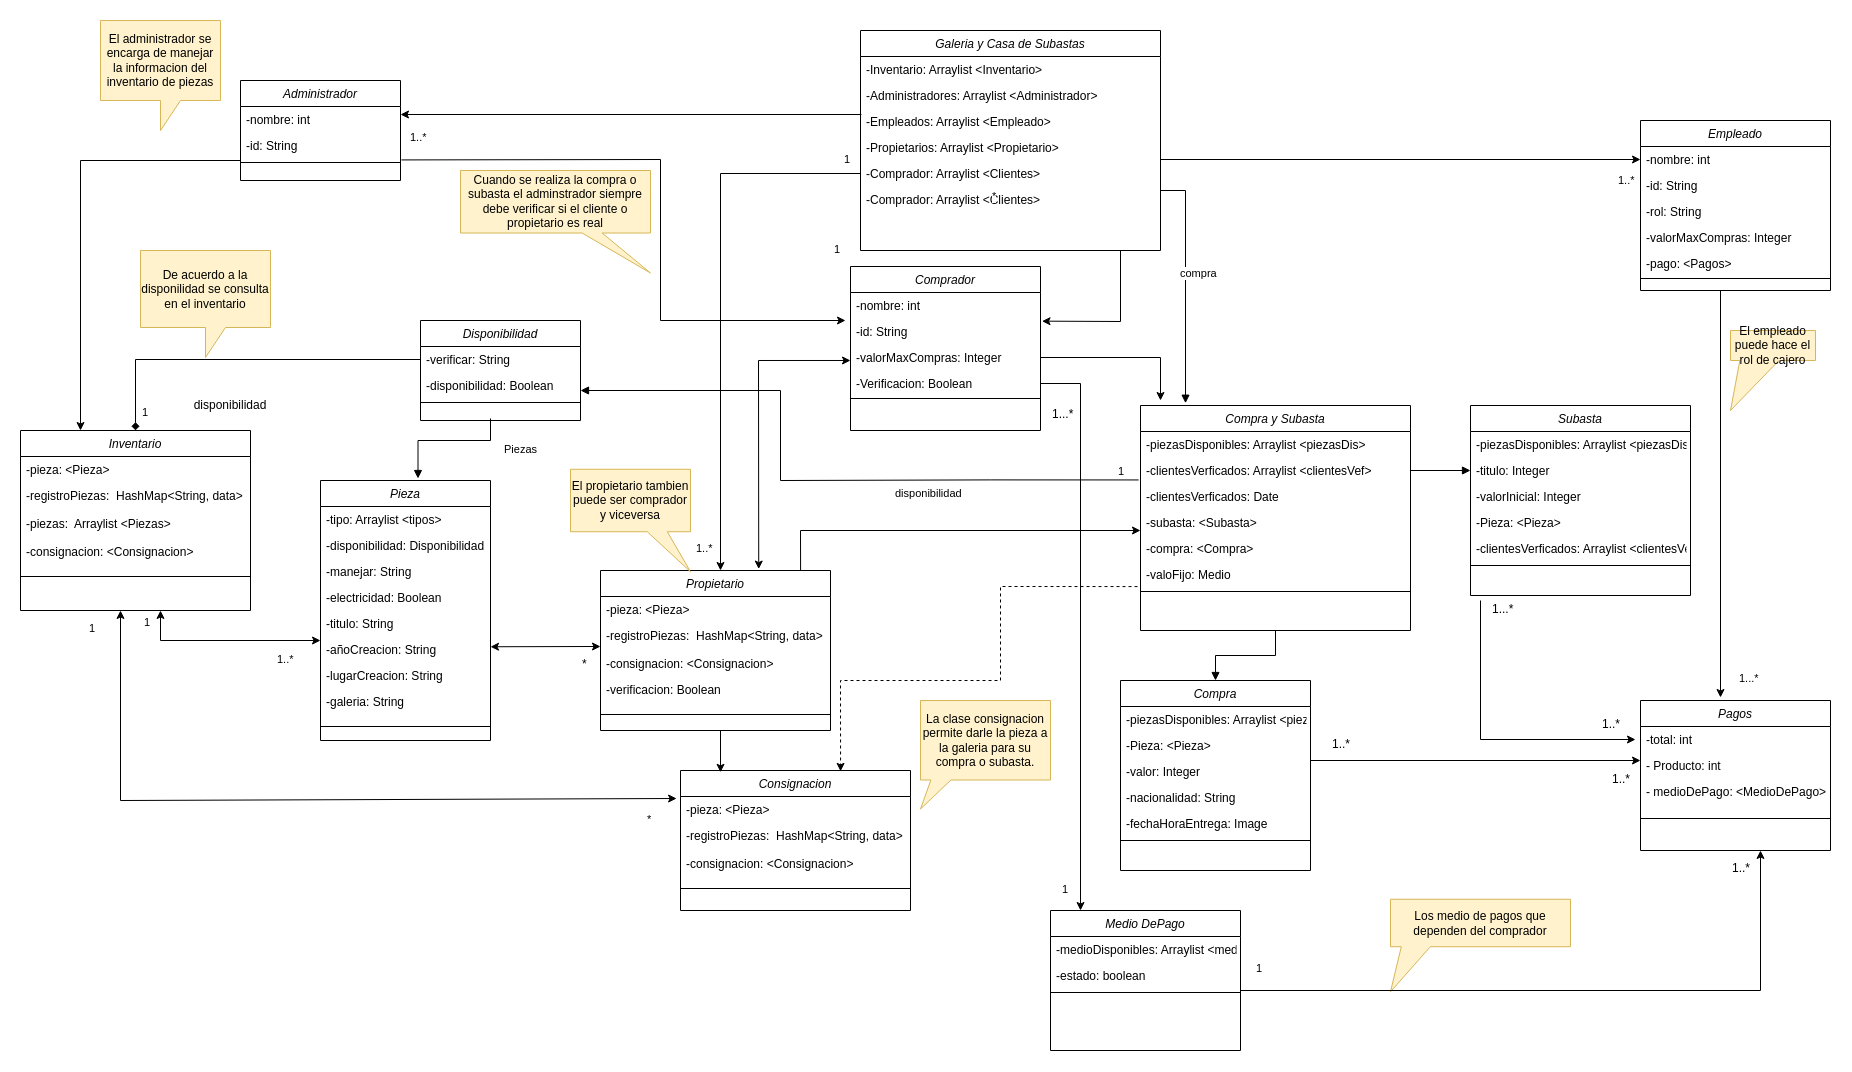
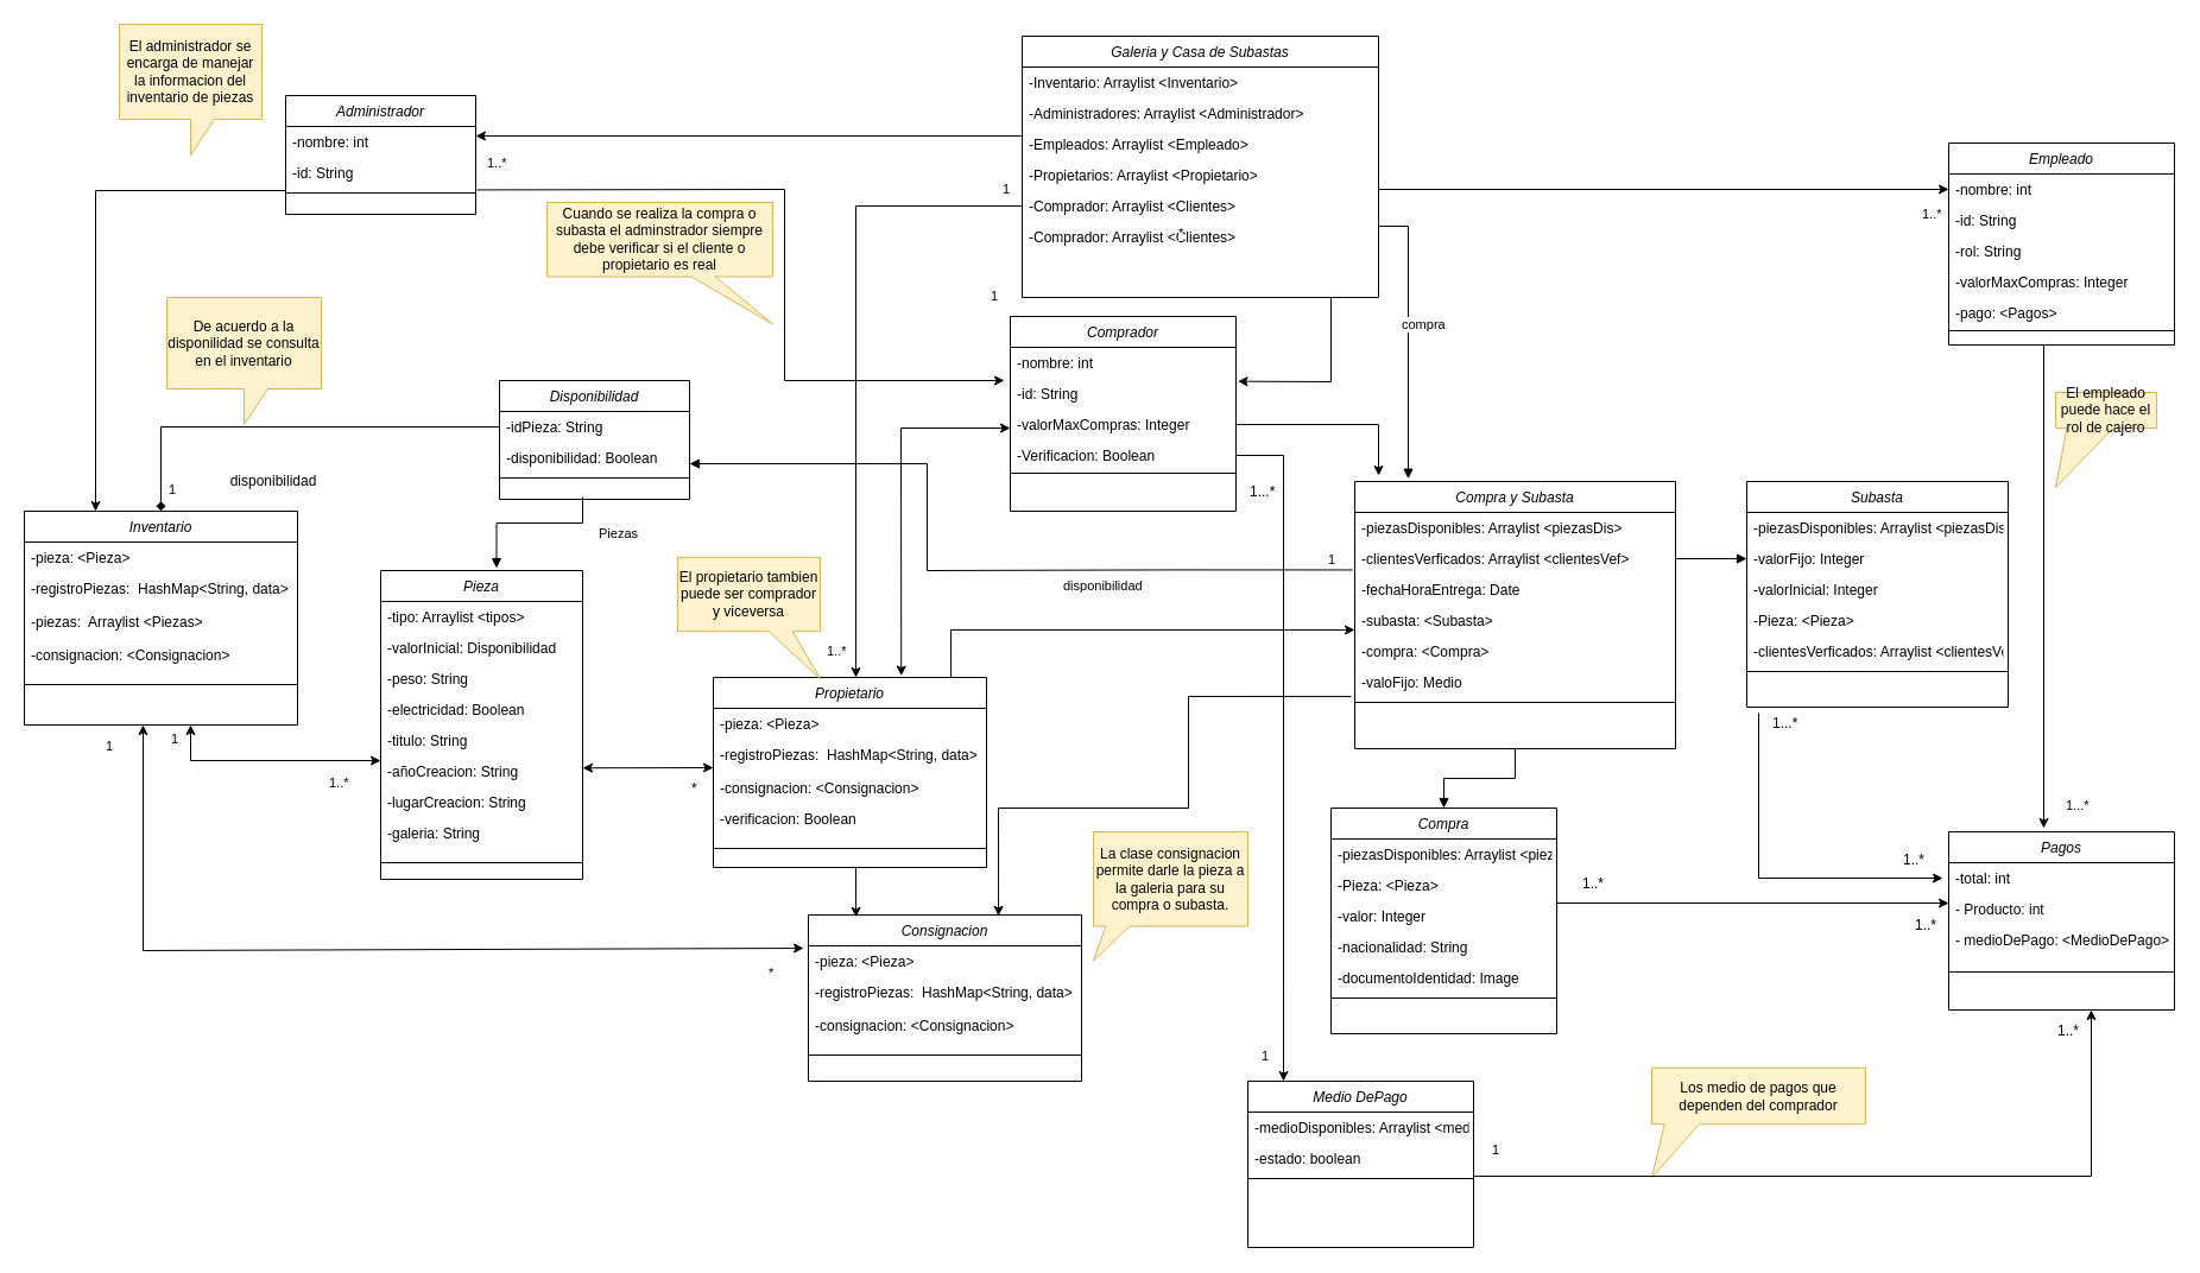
- <mxCell id="13" value="-verificar: String" style="text;align=left;verticalAlign=top;spacingLeft=4;spacingRight=4;overflow=hidden;rotatable=0;points=[[0,0.5],[1,0.5]];portConstraint=eastwest;" parent="12" vertex="1"><mxGeometry y="26" width="160" height="26" as="geometry" /></mxCell>
+ <mxCell id="13" value="-idPieza: String" style="text;align=left;verticalAlign=top;spacingLeft=4;spacingRight=4;overflow=hidden;rotatable=0;points=[[0,0.5],[1,0.5]];portConstraint=eastwest;" parent="12" vertex="1"><mxGeometry y="26" width="160" height="26" as="geometry" /></mxCell>
- <mxCell id="19" value="-titulo: Integer" style="text;align=left;verticalAlign=top;spacingLeft=4;spacingRight=4;overflow=hidden;rotatable=0;points=[[0,0.5],[1,0.5]];portConstraint=eastwest;rounded=0;shadow=0;html=0;" parent="17" vertex="1"><mxGeometry y="52" width="220" height="26" as="geometry" /></mxCell>
+ <mxCell id="19" value="-valorFijo: Integer" style="text;align=left;verticalAlign=top;spacingLeft=4;spacingRight=4;overflow=hidden;rotatable=0;points=[[0,0.5],[1,0.5]];portConstraint=eastwest;rounded=0;shadow=0;html=0;" parent="17" vertex="1"><mxGeometry y="52" width="220" height="26" as="geometry" /></mxCell>
- <mxCell id="108" value="-clientesVerficados: Date" style="text;align=left;verticalAlign=top;spacingLeft=4;spacingRight=4;overflow=hidden;rotatable=0;points=[[0,0.5],[1,0.5]];portConstraint=eastwest;" parent="105" vertex="1"><mxGeometry y="78" width="270" height="26" as="geometry" /></mxCell>
+ <mxCell id="108" value="-fechaHoraEntrega: Date" style="text;align=left;verticalAlign=top;spacingLeft=4;spacingRight=4;overflow=hidden;rotatable=0;points=[[0,0.5],[1,0.5]];portConstraint=eastwest;" parent="105" vertex="1"><mxGeometry y="78" width="270" height="26" as="geometry" /></mxCell>
- <mxCell id="4" value="-disponibilidad: Disponibilidad" style="text;align=left;verticalAlign=top;spacingLeft=4;spacingRight=4;overflow=hidden;rotatable=0;points=[[0,0.5],[1,0.5]];portConstraint=eastwest;rounded=0;shadow=0;html=0;" parent="2" vertex="1"><mxGeometry y="52" width="170" height="26" as="geometry" /></mxCell>
+ <mxCell id="4" value="-valorInicial: Disponibilidad" style="text;align=left;verticalAlign=top;spacingLeft=4;spacingRight=4;overflow=hidden;rotatable=0;points=[[0,0.5],[1,0.5]];portConstraint=eastwest;rounded=0;shadow=0;html=0;" parent="2" vertex="1"><mxGeometry y="52" width="170" height="26" as="geometry" /></mxCell>
- <mxCell id="5" value="-manejar: String" style="text;align=left;verticalAlign=top;spacingLeft=4;spacingRight=4;overflow=hidden;rotatable=0;points=[[0,0.5],[1,0.5]];portConstraint=eastwest;" parent="2" vertex="1"><mxGeometry y="78" width="170" height="26" as="geometry" /></mxCell>
+ <mxCell id="5" value="-peso: String" style="text;align=left;verticalAlign=top;spacingLeft=4;spacingRight=4;overflow=hidden;rotatable=0;points=[[0,0.5],[1,0.5]];portConstraint=eastwest;" parent="2" vertex="1"><mxGeometry y="78" width="170" height="26" as="geometry" /></mxCell>
- <mxCell id="92" value="" style="endArrow=classic;html=1;rounded=0;entryX=0.696;entryY=0.006;entryDx=0;entryDy=0;entryPerimeter=0;exitX=-0.011;exitY=0.965;exitDx=0;exitDy=0;exitPerimeter=0;dashed=1;" parent="1" source="111" target="73" edge="1"><mxGeometry width="50" height="50" relative="1" as="geometry"><mxPoint x="1070" y="570" as="sourcePoint" /><mxPoint x="870" y="600" as="targetPoint" /><Array as="points"><mxPoint x="1000" y="586" /><mxPoint x="1000" y="680" /><mxPoint x="840" y="680" /></Array></mxGeometry></mxCell>
+ <mxCell id="92" value="" style="endArrow=classic;html=1;rounded=0;entryX=0.696;entryY=0.006;entryDx=0;entryDy=0;entryPerimeter=0;exitX=-0.011;exitY=0.965;exitDx=0;exitDy=0;exitPerimeter=0;" parent="1" source="111" target="73" edge="1"><mxGeometry width="50" height="50" relative="1" as="geometry"><mxPoint x="1070" y="570" as="sourcePoint" /><mxPoint x="870" y="600" as="targetPoint" /><Array as="points"><mxPoint x="1000" y="586" /><mxPoint x="1000" y="680" /><mxPoint x="840" y="680" /></Array></mxGeometry></mxCell>
- <mxCell id="99" value="-fechaHoraEntrega: Image" style="text;align=left;verticalAlign=top;spacingLeft=4;spacingRight=4;overflow=hidden;rotatable=0;points=[[0,0.5],[1,0.5]];portConstraint=eastwest;" parent="94" vertex="1"><mxGeometry y="130" width="190" height="26" as="geometry" /></mxCell>
+ <mxCell id="99" value="-documentoIdentidad: Image" style="text;align=left;verticalAlign=top;spacingLeft=4;spacingRight=4;overflow=hidden;rotatable=0;points=[[0,0.5],[1,0.5]];portConstraint=eastwest;" parent="94" vertex="1"><mxGeometry y="130" width="190" height="26" as="geometry" /></mxCell>
